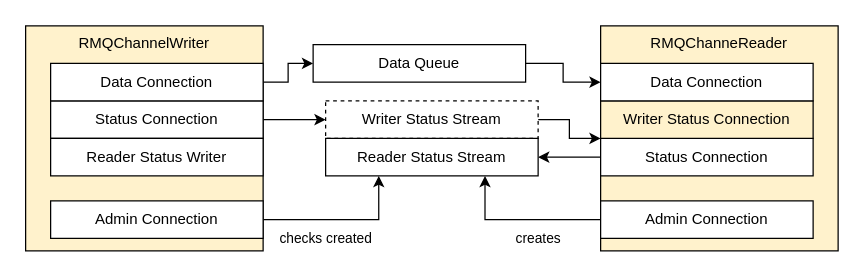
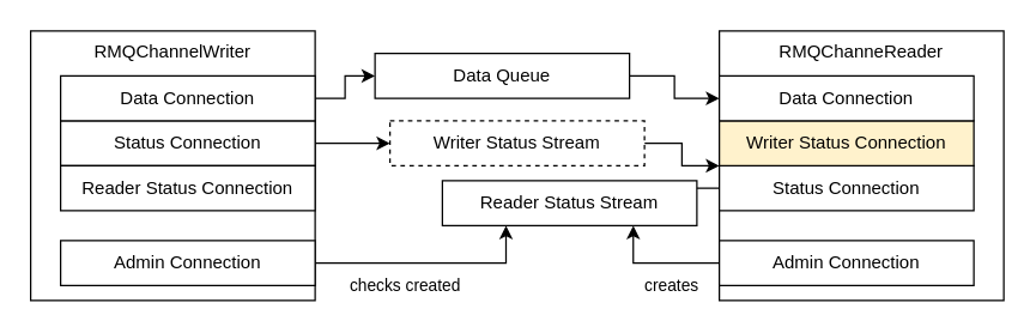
- <mxCell id="2" value="RMQChannelWriter" style="rounded=0;whiteSpace=wrap;html=1;verticalAlign=top;fillColor=#fff2cc;" parent="1" vertex="1"><mxGeometry x="20" y="20" width="190" height="180" as="geometry" /></mxCell>
+ <mxCell id="2" value="RMQChannelWriter" style="rounded=0;whiteSpace=wrap;html=1;verticalAlign=top;" parent="1" vertex="1"><mxGeometry x="20" y="20" width="190" height="180" as="geometry" /></mxCell>
- <mxCell id="8" value="RMQChanneReader" style="rounded=0;whiteSpace=wrap;html=1;verticalAlign=top;fillColor=#fff2cc;" parent="1" vertex="1"><mxGeometry x="480" y="20" width="190" height="180" as="geometry" /></mxCell>
+ <mxCell id="8" value="RMQChanneReader" style="rounded=0;whiteSpace=wrap;html=1;verticalAlign=top;" parent="1" vertex="1"><mxGeometry x="480" y="20" width="190" height="180" as="geometry" /></mxCell>
- <mxCell id="5" value="Reader Status Writer" style="rounded=0;whiteSpace=wrap;html=1;verticalAlign=middle;align=center;" parent="1" vertex="1"><mxGeometry x="40" y="110" width="170" height="30" as="geometry" /></mxCell>
+ <mxCell id="5" value="Reader Status Connection" style="rounded=0;whiteSpace=wrap;html=1;verticalAlign=middle;align=center;" parent="1" vertex="1"><mxGeometry x="40" y="110" width="170" height="30" as="geometry" /></mxCell>
- <mxCell id="17" value="Reader Status Stream" style="rounded=0;whiteSpace=wrap;html=1;verticalAlign=middle;align=center;" parent="1" vertex="1"><mxGeometry x="260" y="110" width="170" height="30" as="geometry" /></mxCell>
+ <mxCell id="17" value="Reader Status Stream" style="rounded=0;whiteSpace=wrap;html=1;verticalAlign=middle;align=center;" parent="1" vertex="1"><mxGeometry x="295" y="120" width="170" height="30" as="geometry" /></mxCell>
